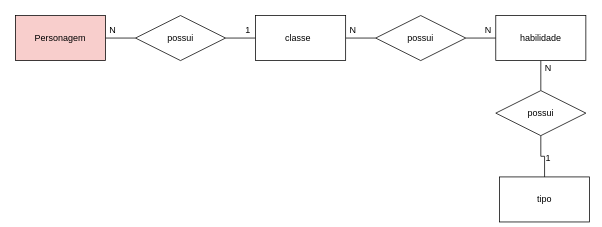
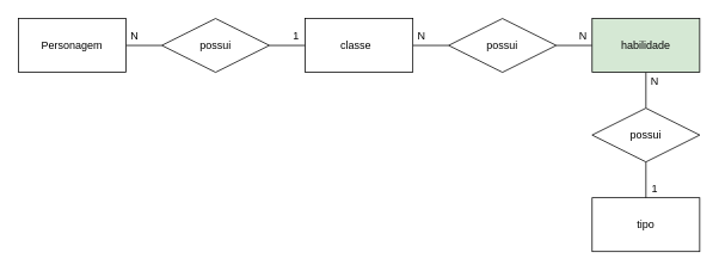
- <mxCell id="3" value="&lt;font style=&quot;vertical-align: inherit&quot;&gt;&lt;font style=&quot;vertical-align: inherit&quot;&gt;Personagem&lt;/font&gt;&lt;/font&gt;" style="rounded=0;whiteSpace=wrap;html=1;fillColor=#f8cecc;" parent="1" vertex="1"><mxGeometry x="20" y="20" width="120" height="60" as="geometry" /></mxCell>
+ <mxCell id="3" value="&lt;font style=&quot;vertical-align: inherit&quot;&gt;&lt;font style=&quot;vertical-align: inherit&quot;&gt;Personagem&lt;/font&gt;&lt;/font&gt;" style="rounded=0;whiteSpace=wrap;html=1;" parent="1" vertex="1"><mxGeometry x="20" y="20" width="120" height="60" as="geometry" /></mxCell>
- <mxCell id="11" value="&lt;font style=&quot;vertical-align: inherit&quot;&gt;&lt;font style=&quot;vertical-align: inherit&quot;&gt;&lt;font style=&quot;vertical-align: inherit&quot;&gt;&lt;font style=&quot;vertical-align: inherit&quot;&gt;&lt;font style=&quot;vertical-align: inherit&quot;&gt;&lt;font style=&quot;vertical-align: inherit&quot;&gt;&lt;font style=&quot;vertical-align: inherit&quot;&gt;&lt;font style=&quot;vertical-align: inherit&quot;&gt;&lt;font style=&quot;vertical-align: inherit&quot;&gt;&lt;font style=&quot;vertical-align: inherit&quot;&gt;&lt;font style=&quot;vertical-align: inherit&quot;&gt;&lt;font style=&quot;vertical-align: inherit&quot;&gt;&lt;font style=&quot;vertical-align: inherit&quot;&gt;&lt;font style=&quot;vertical-align: inherit&quot;&gt;habilidade&lt;/font&gt;&lt;/font&gt;&lt;/font&gt;&lt;/font&gt;&lt;/font&gt;&lt;/font&gt;&lt;/font&gt;&lt;/font&gt;&lt;/font&gt;&lt;/font&gt;&lt;/font&gt;&lt;/font&gt;&lt;/font&gt;&lt;/font&gt;" style="rounded=0;whiteSpace=wrap;html=1;" parent="1" vertex="1"><mxGeometry x="660" y="20" width="120" height="60" as="geometry" /></mxCell>
+ <mxCell id="11" value="&lt;font style=&quot;vertical-align: inherit&quot;&gt;&lt;font style=&quot;vertical-align: inherit&quot;&gt;&lt;font style=&quot;vertical-align: inherit&quot;&gt;&lt;font style=&quot;vertical-align: inherit&quot;&gt;&lt;font style=&quot;vertical-align: inherit&quot;&gt;&lt;font style=&quot;vertical-align: inherit&quot;&gt;&lt;font style=&quot;vertical-align: inherit&quot;&gt;&lt;font style=&quot;vertical-align: inherit&quot;&gt;&lt;font style=&quot;vertical-align: inherit&quot;&gt;&lt;font style=&quot;vertical-align: inherit&quot;&gt;&lt;font style=&quot;vertical-align: inherit&quot;&gt;&lt;font style=&quot;vertical-align: inherit&quot;&gt;&lt;font style=&quot;vertical-align: inherit&quot;&gt;&lt;font style=&quot;vertical-align: inherit&quot;&gt;habilidade&lt;/font&gt;&lt;/font&gt;&lt;/font&gt;&lt;/font&gt;&lt;/font&gt;&lt;/font&gt;&lt;/font&gt;&lt;/font&gt;&lt;/font&gt;&lt;/font&gt;&lt;/font&gt;&lt;/font&gt;&lt;/font&gt;&lt;/font&gt;" style="rounded=0;whiteSpace=wrap;html=1;fillColor=#d5e8d4;" parent="1" vertex="1"><mxGeometry x="660" y="20" width="120" height="60" as="geometry" /></mxCell>
- <mxCell id="12" value="&lt;font style=&quot;vertical-align: inherit&quot;&gt;&lt;font style=&quot;vertical-align: inherit&quot;&gt;&lt;font style=&quot;vertical-align: inherit&quot;&gt;&lt;font style=&quot;vertical-align: inherit&quot;&gt;&lt;font style=&quot;vertical-align: inherit&quot;&gt;&lt;font style=&quot;vertical-align: inherit&quot;&gt;&lt;font style=&quot;vertical-align: inherit&quot;&gt;&lt;font style=&quot;vertical-align: inherit&quot;&gt;&lt;font style=&quot;vertical-align: inherit&quot;&gt;&lt;font style=&quot;vertical-align: inherit&quot;&gt;&lt;font style=&quot;vertical-align: inherit&quot;&gt;&lt;font style=&quot;vertical-align: inherit&quot;&gt;&lt;font style=&quot;vertical-align: inherit&quot;&gt;&lt;font style=&quot;vertical-align: inherit&quot;&gt;&lt;font style=&quot;vertical-align: inherit&quot;&gt;&lt;font style=&quot;vertical-align: inherit&quot;&gt;tipo&lt;/font&gt;&lt;/font&gt;&lt;/font&gt;&lt;/font&gt;&lt;/font&gt;&lt;/font&gt;&lt;/font&gt;&lt;/font&gt;&lt;/font&gt;&lt;/font&gt;&lt;/font&gt;&lt;/font&gt;&lt;/font&gt;&lt;/font&gt;&lt;/font&gt;&lt;/font&gt;" style="rounded=0;whiteSpace=wrap;html=1;" parent="1" vertex="1"><mxGeometry x="665" y="235" width="120" height="60" as="geometry" /></mxCell>
+ <mxCell id="12" value="&lt;font style=&quot;vertical-align: inherit&quot;&gt;&lt;font style=&quot;vertical-align: inherit&quot;&gt;&lt;font style=&quot;vertical-align: inherit&quot;&gt;&lt;font style=&quot;vertical-align: inherit&quot;&gt;&lt;font style=&quot;vertical-align: inherit&quot;&gt;&lt;font style=&quot;vertical-align: inherit&quot;&gt;&lt;font style=&quot;vertical-align: inherit&quot;&gt;&lt;font style=&quot;vertical-align: inherit&quot;&gt;&lt;font style=&quot;vertical-align: inherit&quot;&gt;&lt;font style=&quot;vertical-align: inherit&quot;&gt;&lt;font style=&quot;vertical-align: inherit&quot;&gt;&lt;font style=&quot;vertical-align: inherit&quot;&gt;&lt;font style=&quot;vertical-align: inherit&quot;&gt;&lt;font style=&quot;vertical-align: inherit&quot;&gt;&lt;font style=&quot;vertical-align: inherit&quot;&gt;&lt;font style=&quot;vertical-align: inherit&quot;&gt;tipo&lt;/font&gt;&lt;/font&gt;&lt;/font&gt;&lt;/font&gt;&lt;/font&gt;&lt;/font&gt;&lt;/font&gt;&lt;/font&gt;&lt;/font&gt;&lt;/font&gt;&lt;/font&gt;&lt;/font&gt;&lt;/font&gt;&lt;/font&gt;&lt;/font&gt;&lt;/font&gt;" style="rounded=0;whiteSpace=wrap;html=1;" parent="1" vertex="1"><mxGeometry x="660" y="220" width="120" height="60" as="geometry" /></mxCell>
